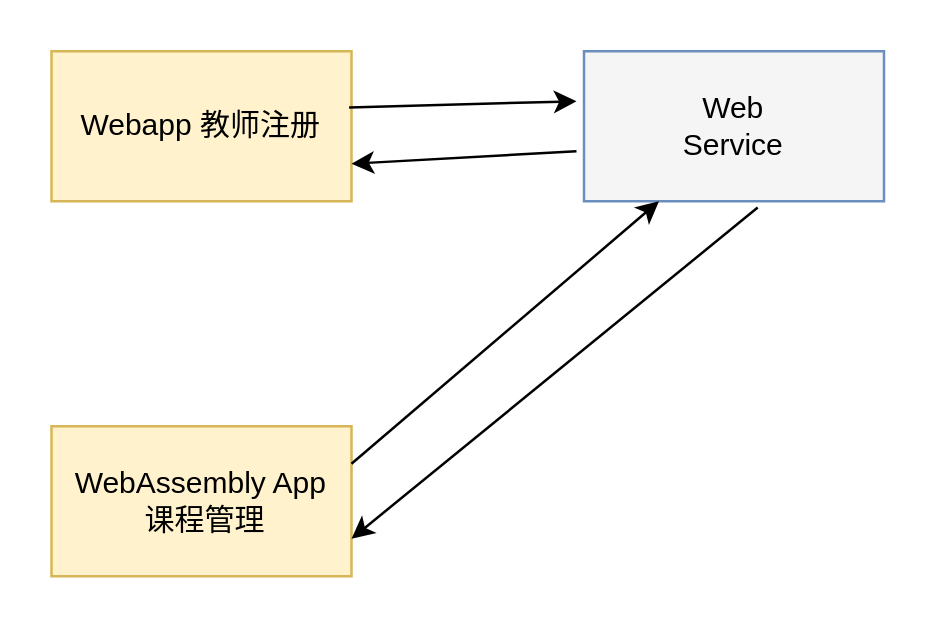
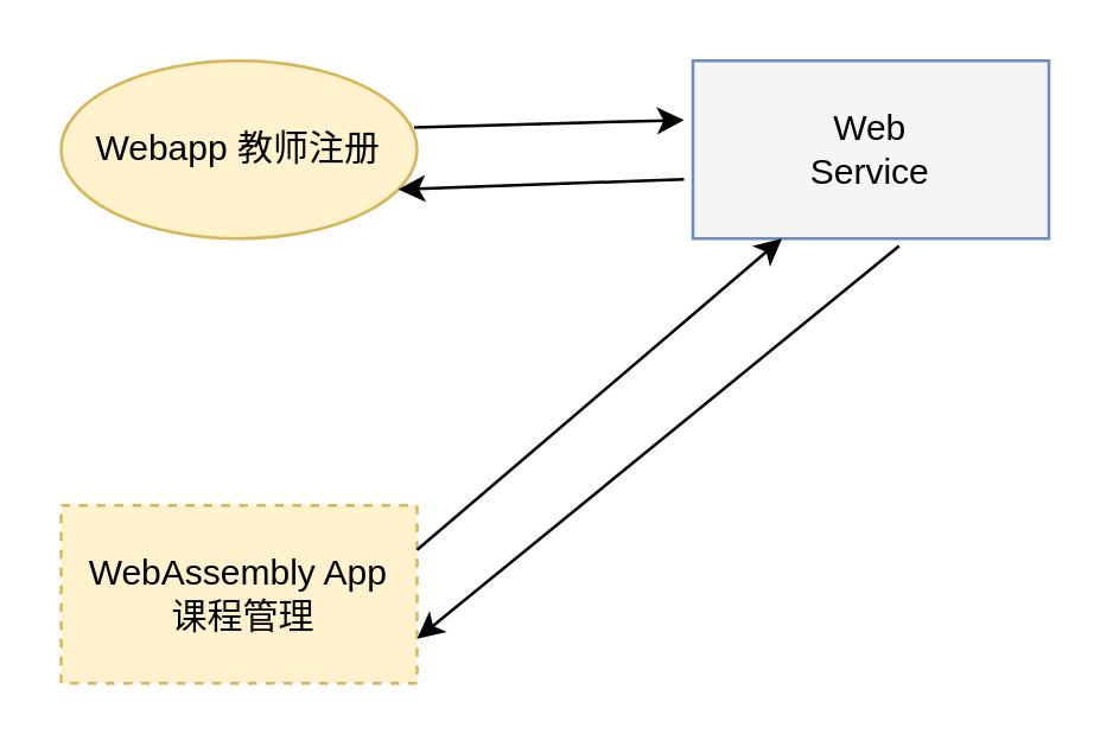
- <mxCell id="2" value="Webapp 教师注册" style="rounded=0;whiteSpace=wrap;html=1;fillColor=#fff2cc;strokeColor=#d6b656;" parent="1" vertex="1"><mxGeometry x="20" y="20" width="120" height="60" as="geometry" /></mxCell>
+ <mxCell id="2" value="Webapp 教师注册" style="ellipse;whiteSpace=wrap;html=1;fillColor=#fff2cc;strokeColor=#d6b656;" parent="1" vertex="1"><mxGeometry x="20" y="20" width="120" height="60" as="geometry" /></mxCell>
- <mxCell id="4" value="WebAssembly App&lt;br&gt;&amp;nbsp;课程管理" style="rounded=0;whiteSpace=wrap;html=1;fillColor=#fff2cc;strokeColor=#d6b656;" parent="1" vertex="1"><mxGeometry x="20" y="170" width="120" height="60" as="geometry" /></mxCell>
+ <mxCell id="4" value="WebAssembly App&lt;br&gt;&amp;nbsp;课程管理" style="rounded=0;whiteSpace=wrap;html=1;fillColor=#fff2cc;strokeColor=#d6b656;dashed=1;" parent="1" vertex="1"><mxGeometry x="20" y="170" width="120" height="60" as="geometry" /></mxCell>
